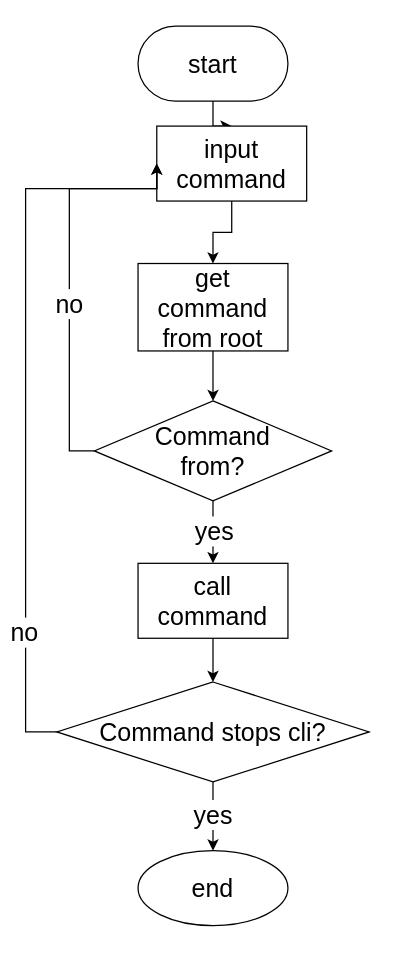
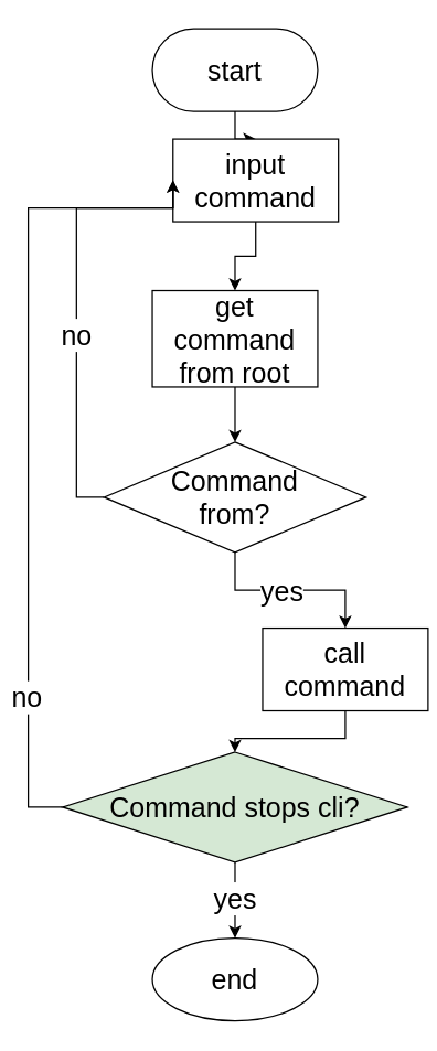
- <mxCell id="14" value="call command" style="whiteSpace=wrap;html=1;fontSize=20;rounded=0;" vertex="1" parent="1"><mxGeometry x="110" y="450" width="120" height="60" as="geometry" /></mxCell>
+ <mxCell id="14" value="call command" style="whiteSpace=wrap;html=1;fontSize=20;rounded=0;" vertex="1" parent="1"><mxGeometry x="190" y="455" width="120" height="60" as="geometry" /></mxCell>
- <mxCell id="19" value="Command stops cli?" style="rhombus;whiteSpace=wrap;html=1;fontSize=20;rounded=0;" vertex="1" parent="1"><mxGeometry x="45" y="545" width="250" height="80" as="geometry" /></mxCell>
+ <mxCell id="19" value="Command stops cli?" style="rhombus;whiteSpace=wrap;html=1;fontSize=20;rounded=0;fillColor=#d5e8d4;" vertex="1" parent="1"><mxGeometry x="45" y="545" width="250" height="80" as="geometry" /></mxCell>
